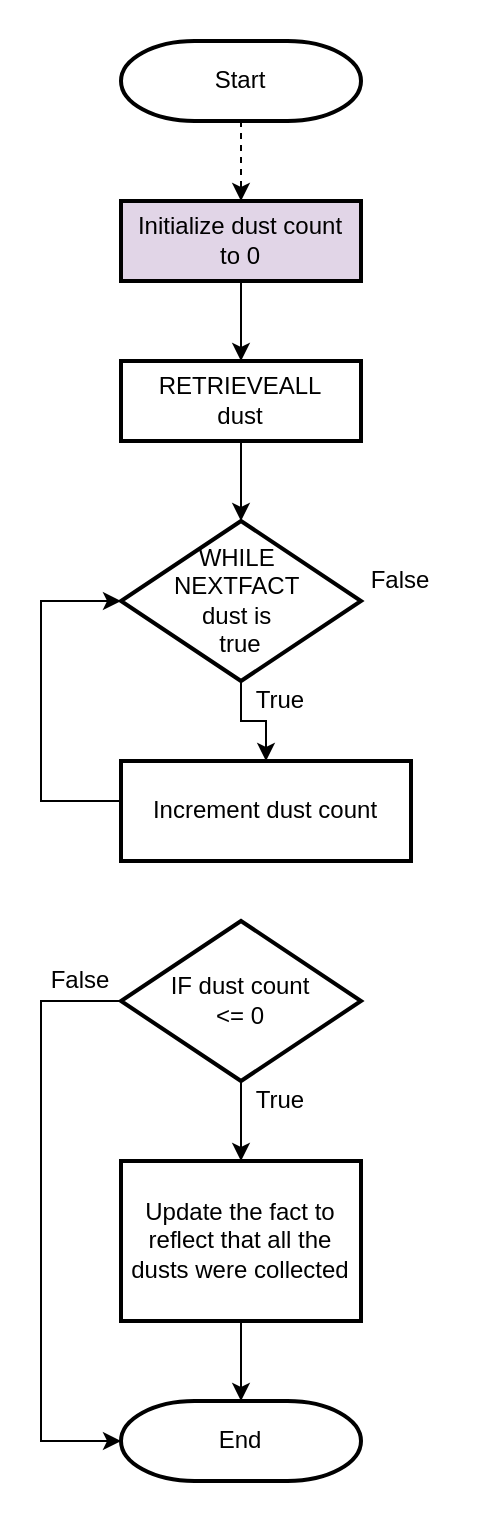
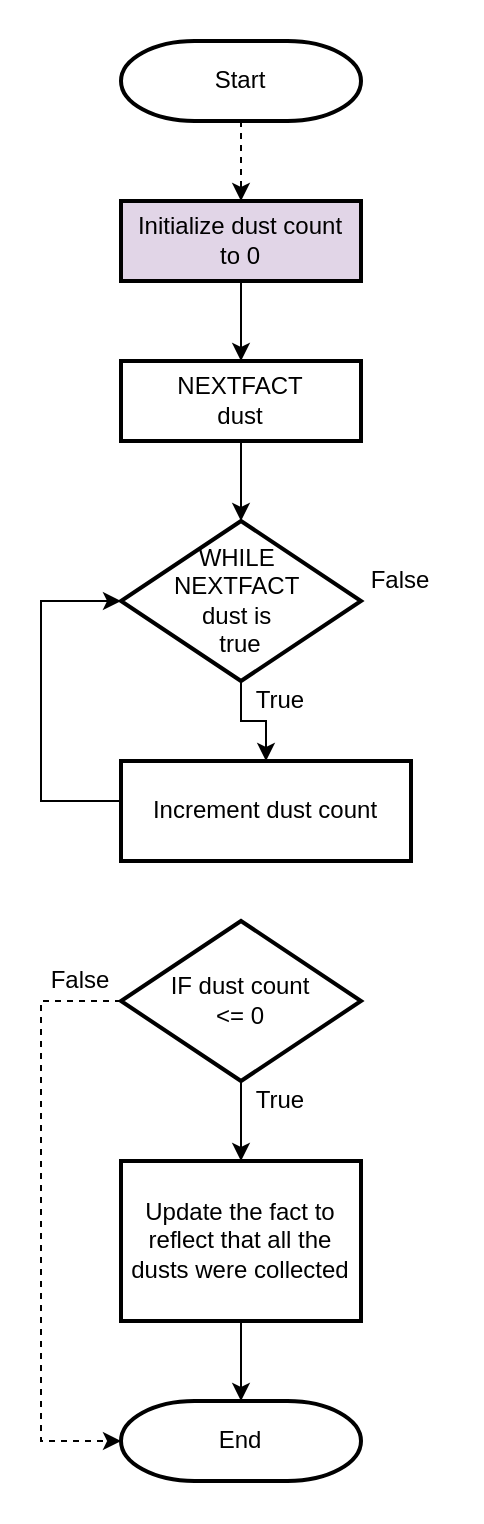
- <mxCell id="7" value="RETRIEVEALL&lt;br&gt;dust" style="whiteSpace=wrap;html=1;strokeWidth=2;" vertex="1" parent="1"><mxGeometry x="60" y="180" width="120" height="40" as="geometry" /></mxCell>
+ <mxCell id="7" value="NEXTFACT&lt;br&gt;dust" style="whiteSpace=wrap;html=1;strokeWidth=2;" vertex="1" parent="1"><mxGeometry x="60" y="180" width="120" height="40" as="geometry" /></mxCell>
- <mxCell id="13" style="edgeStyle=orthogonalEdgeStyle;rounded=0;orthogonalLoop=1;jettySize=auto;html=1;entryX=0;entryY=0.5;entryDx=0;entryDy=0;entryPerimeter=0;" edge="1" parent="1" source="14" target="19"><mxGeometry relative="1" as="geometry"><Array as="points"><mxPoint x="20" y="500" /><mxPoint x="20" y="720" /></Array></mxGeometry></mxCell>
+ <mxCell id="13" style="edgeStyle=orthogonalEdgeStyle;rounded=0;orthogonalLoop=1;jettySize=auto;html=1;entryX=0;entryY=0.5;entryDx=0;entryDy=0;entryPerimeter=0;dashed=1;" edge="1" parent="1" source="14" target="19"><mxGeometry relative="1" as="geometry"><Array as="points"><mxPoint x="20" y="500" /><mxPoint x="20" y="720" /></Array></mxGeometry></mxCell>
